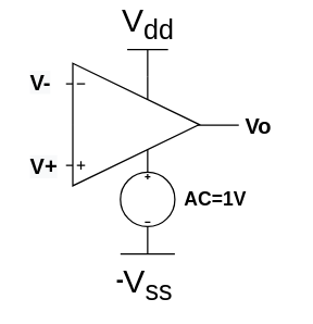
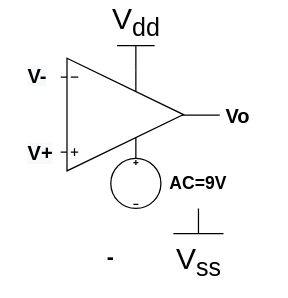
- <mxCell id="6" value="&lt;b style=&quot;font-size: 14px&quot;&gt;&lt;br&gt;AC=&lt;/b&gt;&lt;b style=&quot;font-size: 14px&quot;&gt;1V&lt;/b&gt;" style="text;html=1;strokeColor=none;fillColor=none;align=center;verticalAlign=middle;whiteSpace=wrap;rounded=0;" vertex="1" parent="1"><mxGeometry x="138" y="115" width="40" height="12" as="geometry" /></mxCell>
+ <mxCell id="6" value="&lt;b style=&quot;font-size: 14px&quot;&gt;&lt;br&gt;AC=&lt;/b&gt;&lt;b style=&quot;font-size: 14px&quot;&gt;9V&lt;/b&gt;" style="text;html=1;strokeColor=none;fillColor=none;align=center;verticalAlign=middle;whiteSpace=wrap;rounded=0;" vertex="1" parent="1"><mxGeometry x="138" y="115" width="40" height="12" as="geometry" /></mxCell>
- <mxCell id="5" value="V&lt;sub&gt;ss&lt;/sub&gt;" style="pointerEvents=1;verticalLabelPosition=bottom;shadow=0;dashed=0;align=center;html=1;verticalAlign=top;shape=mxgraph.electrical.signal_sources.vss2;fontSize=24;flipV=1;" vertex="1" parent="1"><mxGeometry x="88" y="150" width="40" height="20" as="geometry" /></mxCell>
+ <mxCell id="5" value="V&lt;sub&gt;ss&lt;/sub&gt;" style="pointerEvents=1;verticalLabelPosition=bottom;shadow=0;dashed=0;align=center;html=1;verticalAlign=top;shape=mxgraph.electrical.signal_sources.vss2;fontSize=24;flipV=1;" vertex="1" parent="1"><mxGeometry x="138" y="150" width="40" height="20" as="geometry" /></mxCell>
